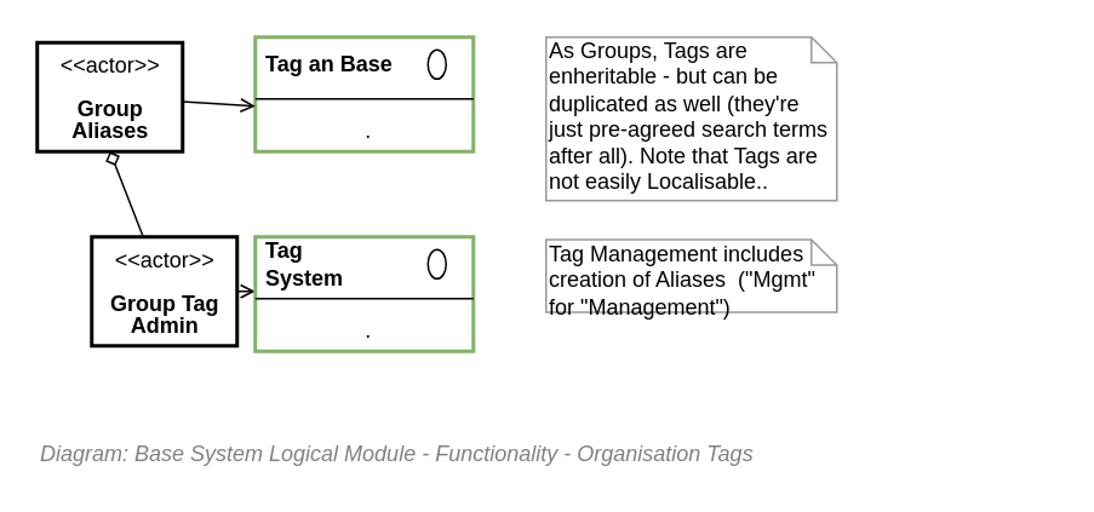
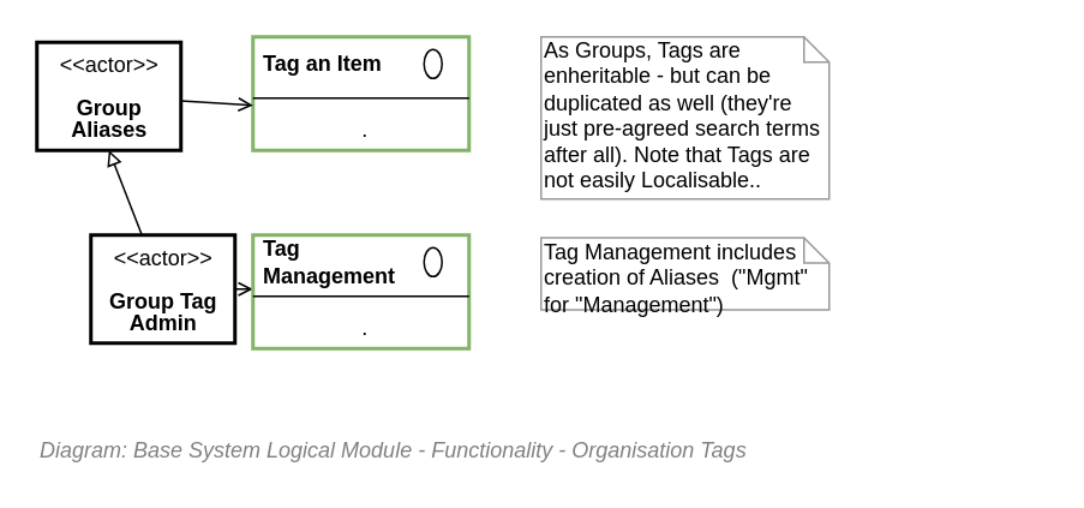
- <mxCell id="5" value="Tag an Base" style="html=1;align=left;spacingLeft=4;verticalAlign=middle;strokeColor=none;fillColor=none;fontStyle=1" vertex="1" parent="4"><mxGeometry width="120" height="30" as="geometry" /></mxCell>
+ <mxCell id="5" value="Tag an Item" style="html=1;align=left;spacingLeft=4;verticalAlign=middle;strokeColor=none;fillColor=none;fontStyle=1" vertex="1" parent="4"><mxGeometry width="120" height="30" as="geometry" /></mxCell>
- <mxCell id="9" style="edgeStyle=none;rounded=0;orthogonalLoop=1;jettySize=auto;html=1;entryX=0.5;entryY=1;entryDx=0;entryDy=0;endArrow=diamond;endFill=0;" edge="1" parent="1" source="11" target="18"><mxGeometry relative="1" as="geometry" /></mxCell>
+ <mxCell id="9" style="edgeStyle=none;rounded=0;orthogonalLoop=1;jettySize=auto;html=1;entryX=0.5;entryY=1;entryDx=0;entryDy=0;endArrow=block;endFill=0;" edge="1" parent="1" source="11" target="18"><mxGeometry relative="1" as="geometry" /></mxCell>
- <mxCell id="13" value="Tag &lt;br&gt;System" style="html=1;align=left;spacingLeft=4;verticalAlign=middle;strokeColor=none;fillColor=none;fontStyle=1" vertex="1" parent="12"><mxGeometry width="120" height="30" as="geometry" /></mxCell>
+ <mxCell id="13" value="Tag &lt;br&gt;Management" style="html=1;align=left;spacingLeft=4;verticalAlign=middle;strokeColor=none;fillColor=none;fontStyle=1" vertex="1" parent="12"><mxGeometry width="120" height="30" as="geometry" /></mxCell>
